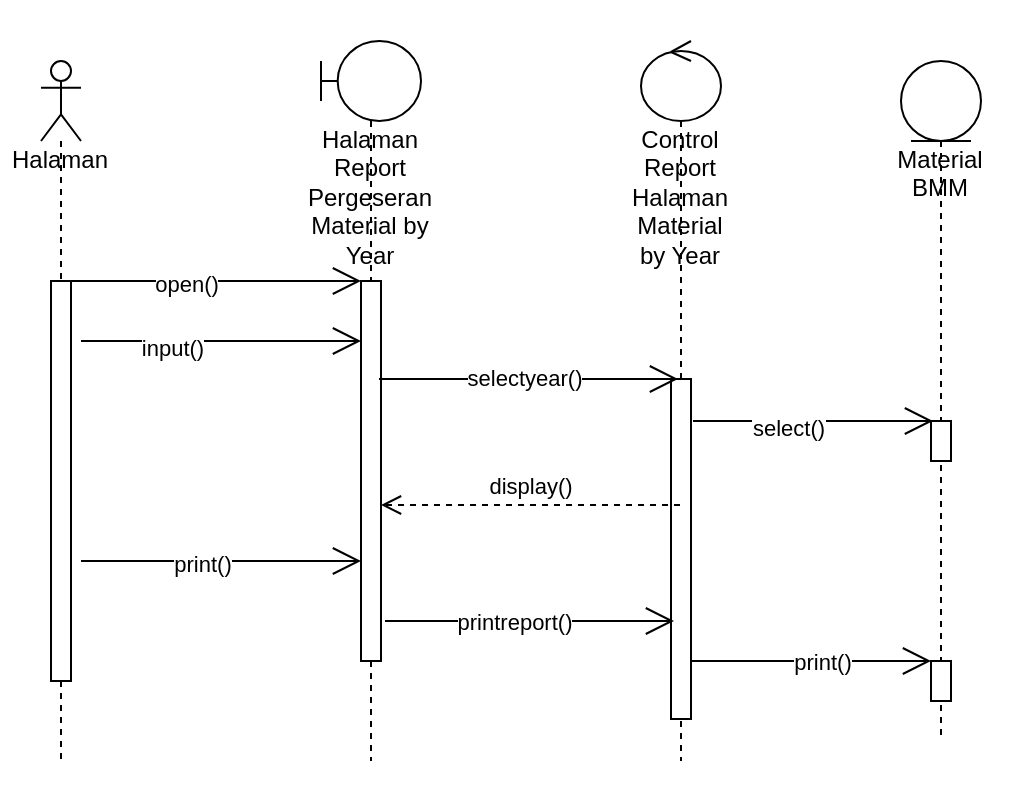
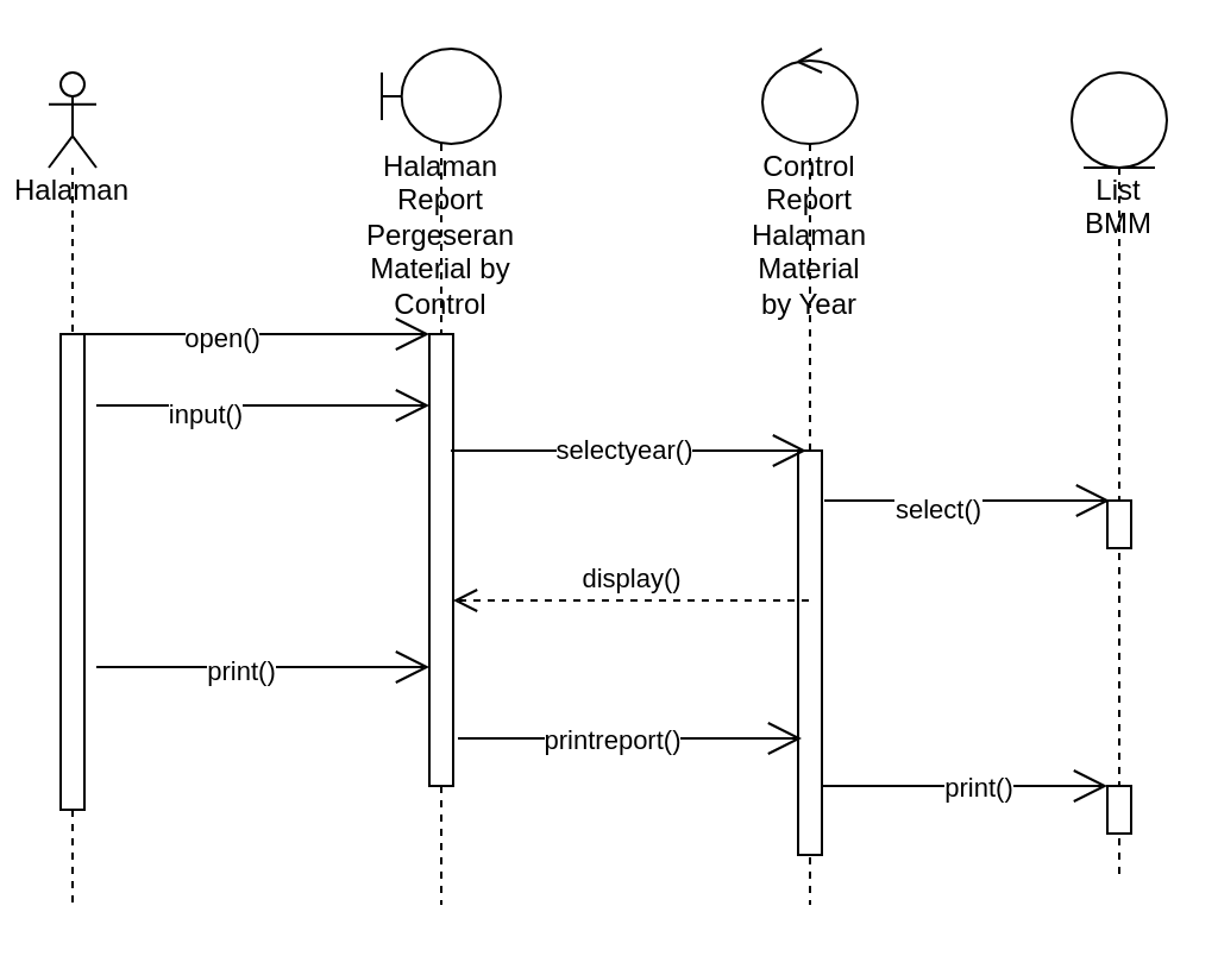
- <mxCell id="8" value="Material BMM" style="shape=umlLifeline;participant=umlEntity;perimeter=lifelinePerimeter;whiteSpace=wrap;html=1;container=1;collapsible=0;recursiveResize=0;verticalAlign=top;spacingTop=36;outlineConnect=0;" parent="1" vertex="1"><mxGeometry x="450" y="30" width="40" height="340" as="geometry" /></mxCell>
+ <mxCell id="8" value="List BMM" style="shape=umlLifeline;participant=umlEntity;perimeter=lifelinePerimeter;whiteSpace=wrap;html=1;container=1;collapsible=0;recursiveResize=0;verticalAlign=top;spacingTop=36;outlineConnect=0;" parent="1" vertex="1"><mxGeometry x="450" y="30" width="40" height="340" as="geometry" /></mxCell>
- <mxCell id="4" value="Halaman Report Pergeseran Material by Year" style="shape=umlLifeline;participant=umlBoundary;perimeter=lifelinePerimeter;whiteSpace=wrap;html=1;container=1;collapsible=0;recursiveResize=0;verticalAlign=top;spacingTop=36;outlineConnect=0;" parent="1" vertex="1"><mxGeometry x="160" y="20" width="50" height="360" as="geometry" /></mxCell>
+ <mxCell id="4" value="Halaman Report Pergeseran Material by Control" style="shape=umlLifeline;participant=umlBoundary;perimeter=lifelinePerimeter;whiteSpace=wrap;html=1;container=1;collapsible=0;recursiveResize=0;verticalAlign=top;spacingTop=36;outlineConnect=0;" parent="1" vertex="1"><mxGeometry x="160" y="20" width="50" height="360" as="geometry" /></mxCell>
